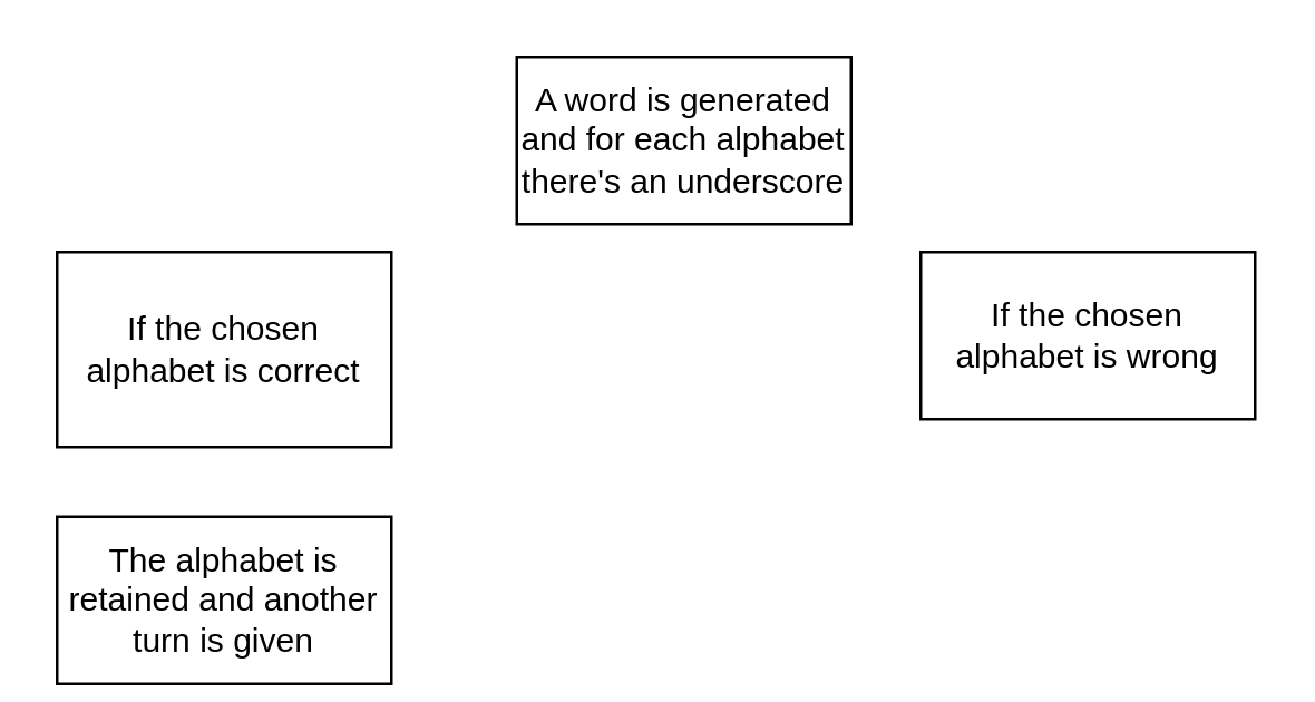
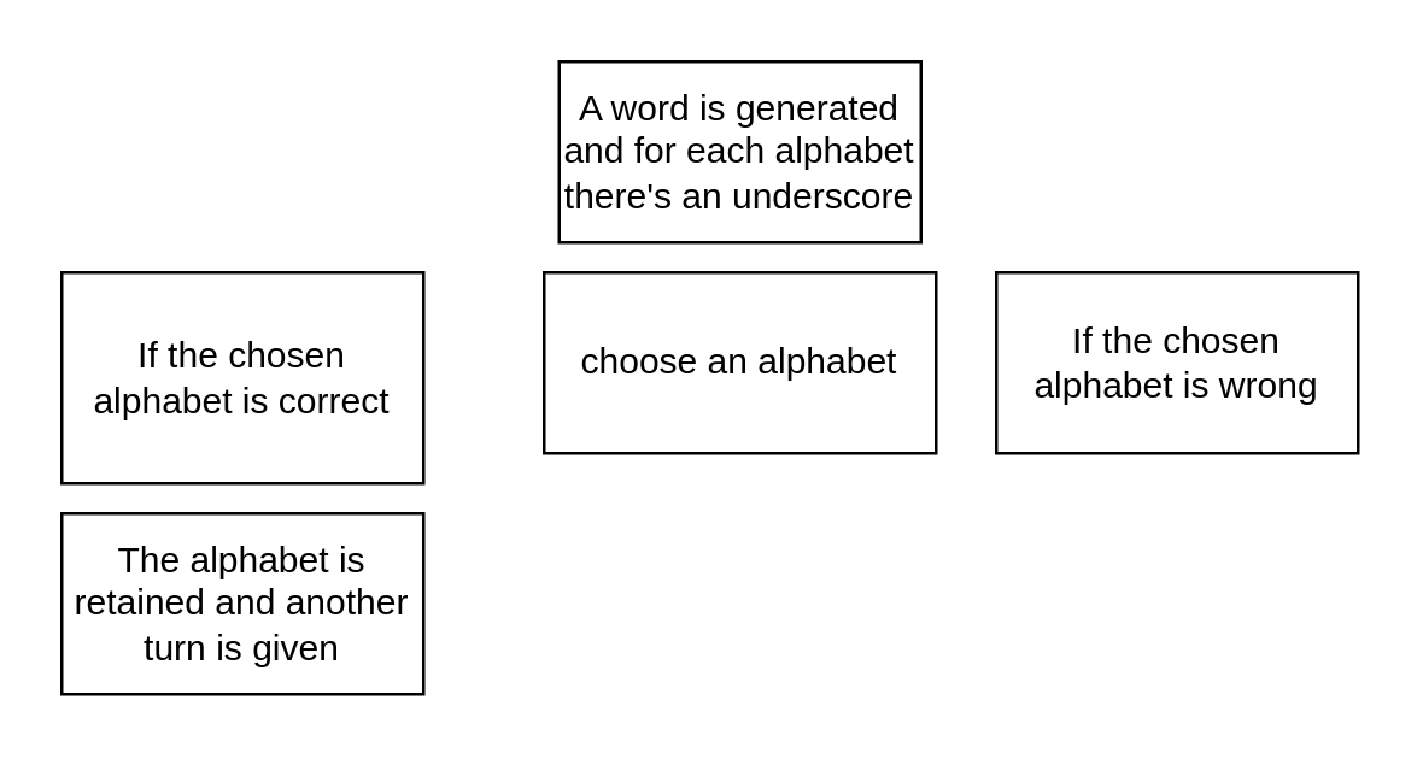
+ <mxCell id="2" value="choose an alphabet" style="rounded=0;whiteSpace=wrap;html=1;" vertex="1" parent="1"><mxGeometry x="180" y="90" width="130" height="60" as="geometry" /></mxCell>
- <mxCell id="6" value="The alphabet is retained and another turn is given" style="rounded=0;whiteSpace=wrap;html=1;" vertex="1" parent="1"><mxGeometry x="20" y="185" width="120" height="60" as="geometry" /></mxCell>
+ <mxCell id="6" value="The alphabet is retained and another turn is given" style="rounded=0;whiteSpace=wrap;html=1;" vertex="1" parent="1"><mxGeometry x="20" y="170" width="120" height="60" as="geometry" /></mxCell>
